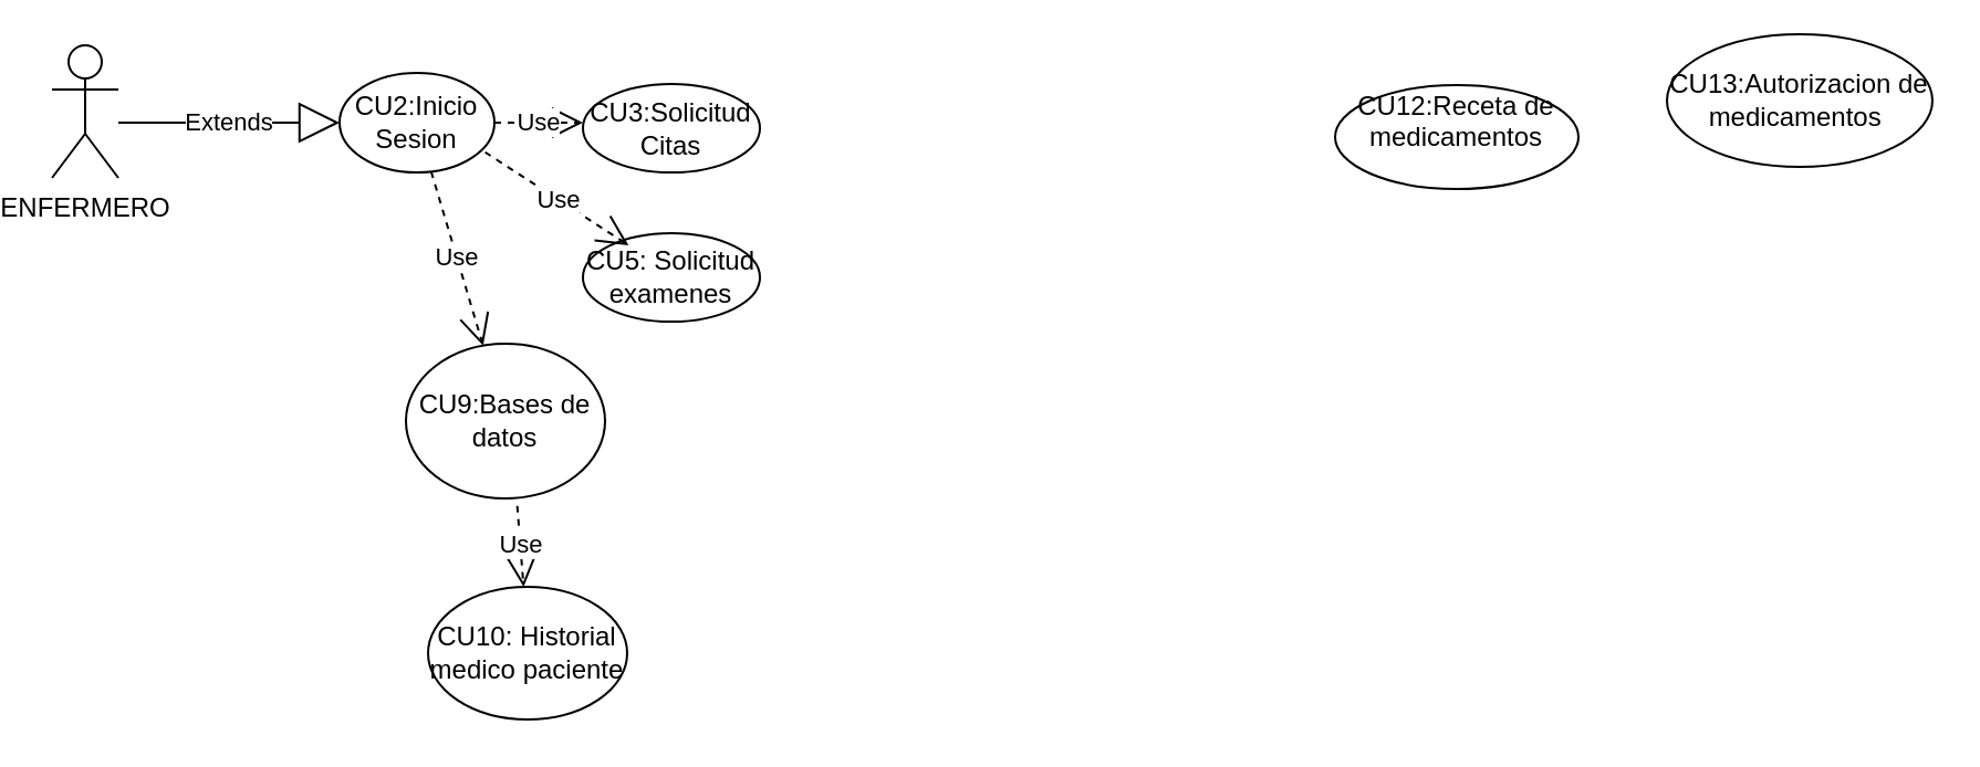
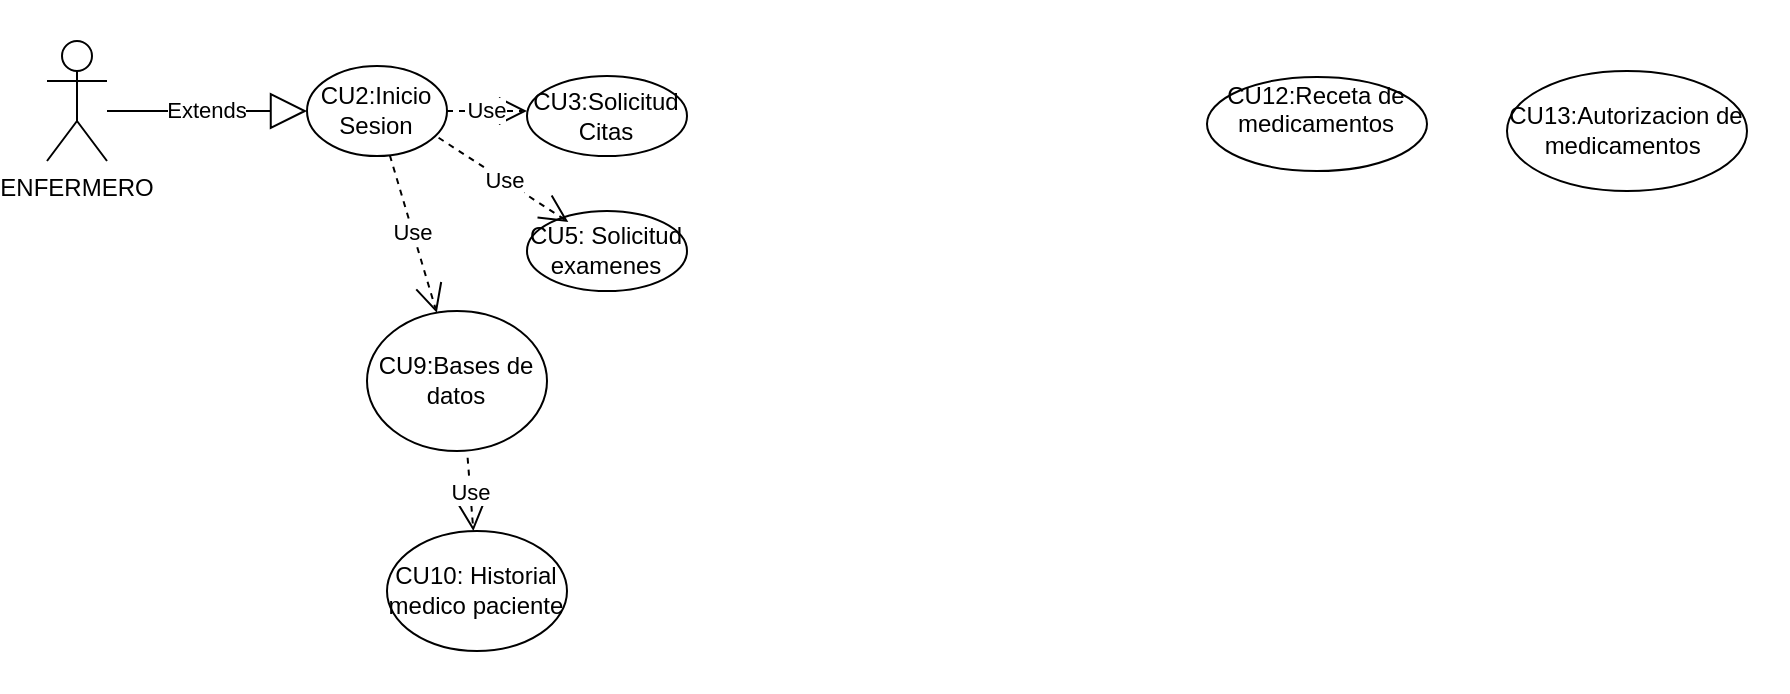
- <mxCell id="14" value="CU13:Autorizacion de medicamentos&amp;nbsp;" style="ellipse;whiteSpace=wrap;html=1;" vertex="1" parent="1"><mxGeometry x="750" y="15" width="120" height="60" as="geometry" /></mxCell>
+ <mxCell id="14" value="CU13:Autorizacion de medicamentos&amp;nbsp;" style="ellipse;whiteSpace=wrap;html=1;" vertex="1" parent="1"><mxGeometry x="750" y="35" width="120" height="60" as="geometry" /></mxCell>
